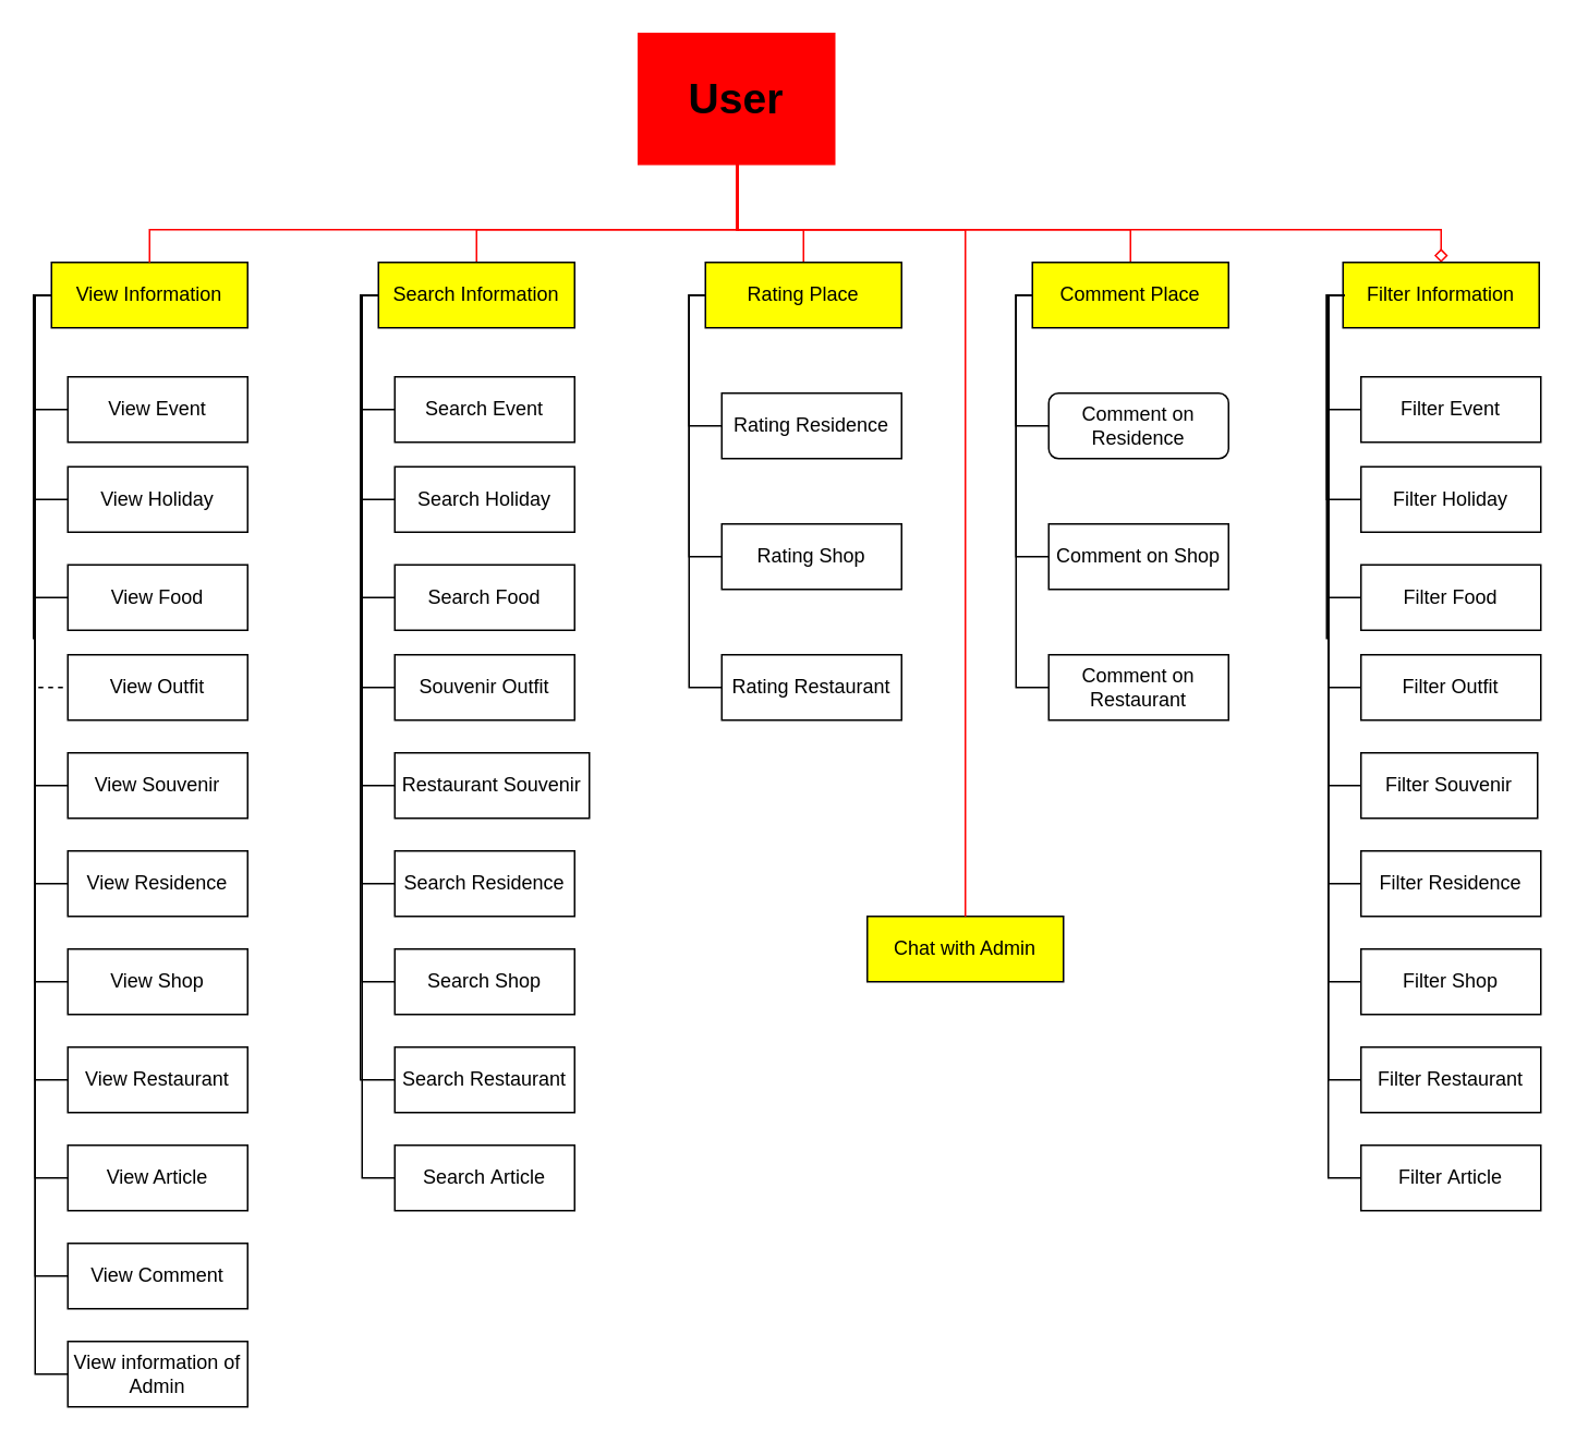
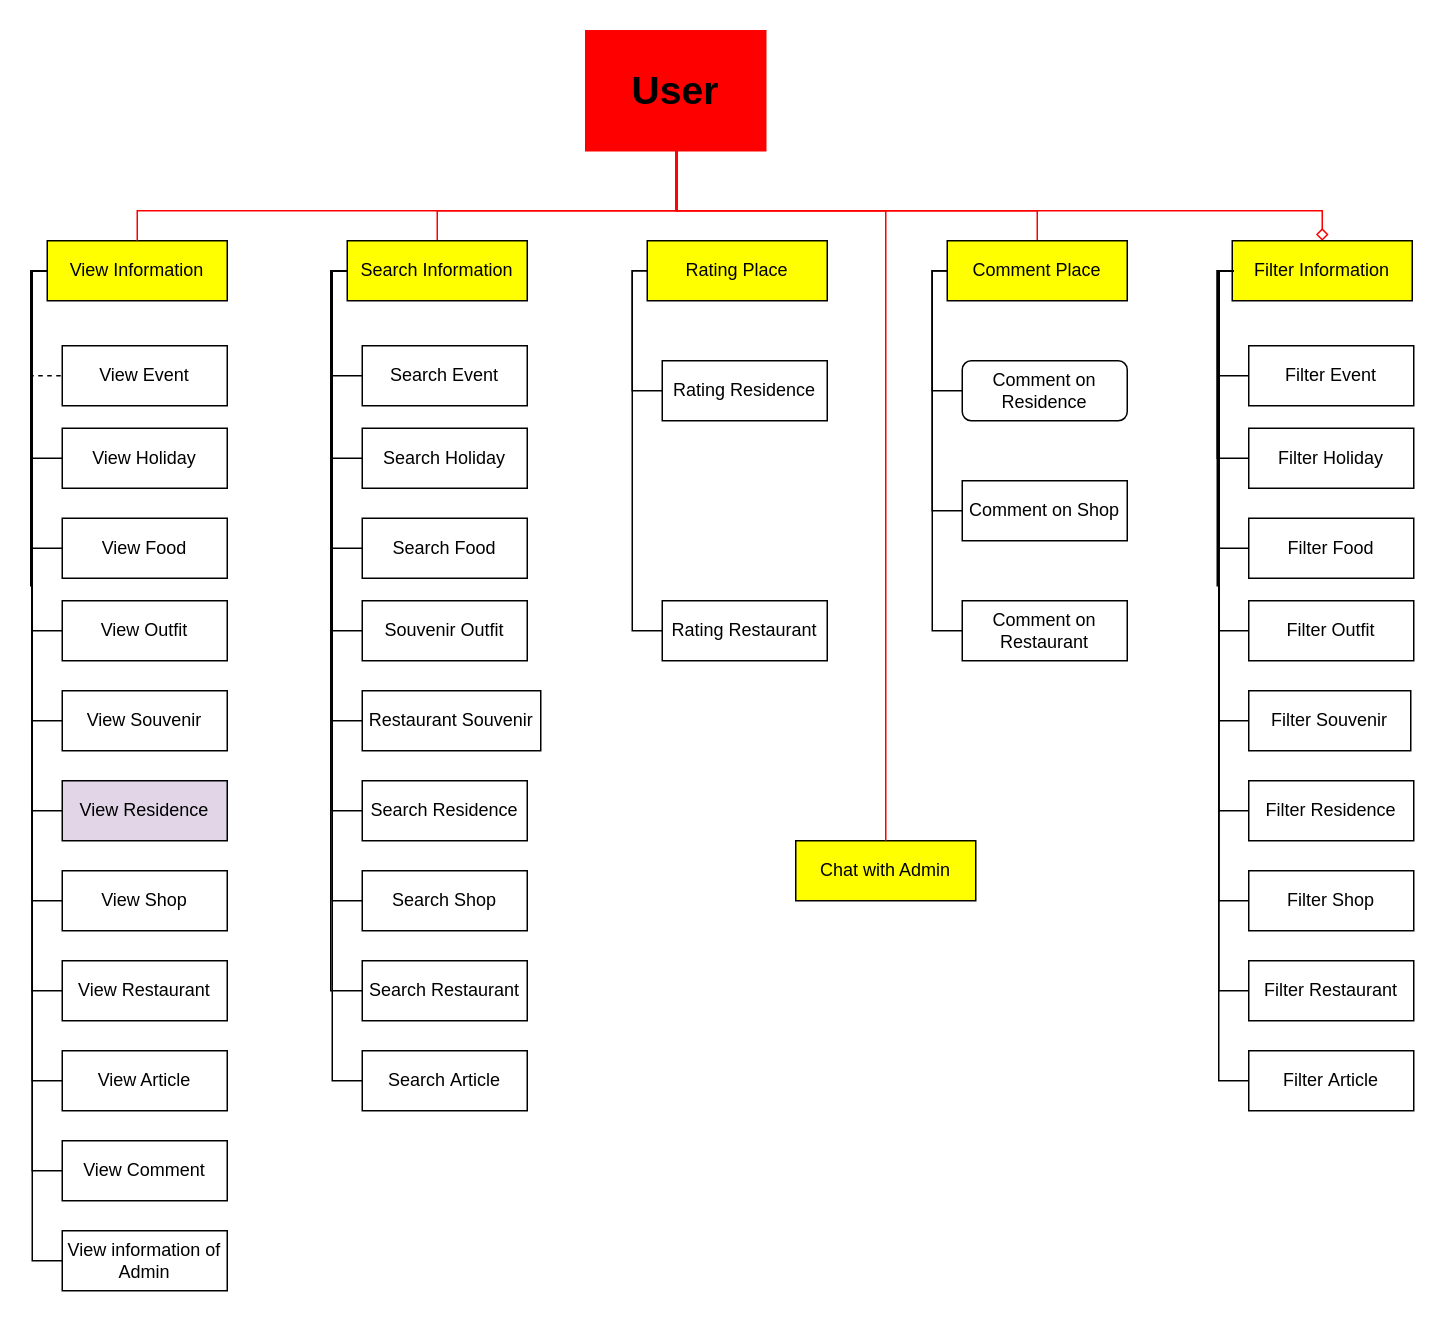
- <mxCell id="16" style="edgeStyle=orthogonalEdgeStyle;rounded=0;orthogonalLoop=1;jettySize=auto;html=1;entryX=0.5;entryY=0;entryDx=0;entryDy=0;endArrow=none;endFill=0;strokeColor=#FF0000;endSize=6;jumpSize=6;" parent="1" source="19" target="27" edge="1"><mxGeometry relative="1" as="geometry"><Array as="points"><mxPoint x="450" y="140" /><mxPoint x="491" y="140" /></Array></mxGeometry></mxCell>
- <mxCell id="3" style="edgeStyle=orthogonalEdgeStyle;rounded=0;orthogonalLoop=1;jettySize=auto;html=1;entryX=0;entryY=0.5;entryDx=0;entryDy=0;endArrow=none;endFill=0;" parent="1" source="13" target="2" edge="1"><mxGeometry relative="1" as="geometry"><Array as="points"><mxPoint x="21" y="180" /><mxPoint x="21" y="250" /></Array></mxGeometry></mxCell>
+ <mxCell id="3" style="edgeStyle=orthogonalEdgeStyle;rounded=0;orthogonalLoop=1;jettySize=auto;html=1;entryX=0;entryY=0.5;entryDx=0;entryDy=0;endArrow=none;endFill=0;dashed=1;" parent="1" source="13" target="2" edge="1"><mxGeometry relative="1" as="geometry"><Array as="points"><mxPoint x="21" y="180" /><mxPoint x="21" y="250" /></Array></mxGeometry></mxCell>
- <mxCell id="25" style="edgeStyle=orthogonalEdgeStyle;rounded=0;orthogonalLoop=1;jettySize=auto;html=1;entryX=0;entryY=0.5;entryDx=0;entryDy=0;endArrow=none;endFill=0;" parent="1" source="27" target="28" edge="1"><mxGeometry relative="1" as="geometry"><Array as="points"><mxPoint x="421" y="180" /><mxPoint x="421" y="340" /></Array></mxGeometry></mxCell>
- <mxCell id="28" value="Rating Shop" style="rounded=0;whiteSpace=wrap;html=1;" parent="1" vertex="1"><mxGeometry x="441" y="320" width="110" height="40" as="geometry" /></mxCell>
- <mxCell id="5" style="edgeStyle=orthogonalEdgeStyle;rounded=0;orthogonalLoop=1;jettySize=auto;html=1;entryX=0;entryY=0.5;entryDx=0;entryDy=0;endArrow=none;endFill=0;dashed=1;" parent="1" source="13" target="21" edge="1"><mxGeometry relative="1" as="geometry"><Array as="points"><mxPoint x="21" y="180" /><mxPoint x="21" y="420" /></Array></mxGeometry></mxCell>
+ <mxCell id="5" style="edgeStyle=orthogonalEdgeStyle;rounded=0;orthogonalLoop=1;jettySize=auto;html=1;entryX=0;entryY=0.5;entryDx=0;entryDy=0;endArrow=none;endFill=0;" parent="1" source="13" target="21" edge="1"><mxGeometry relative="1" as="geometry"><Array as="points"><mxPoint x="21" y="180" /><mxPoint x="21" y="420" /></Array></mxGeometry></mxCell>
- <mxCell id="44" value="View Residence" style="rounded=0;whiteSpace=wrap;html=1;" parent="1" vertex="1"><mxGeometry x="41" y="520" width="110" height="40" as="geometry" /></mxCell>
+ <mxCell id="44" value="View Residence" style="rounded=0;whiteSpace=wrap;html=1;fillColor=#e1d5e7;" parent="1" vertex="1"><mxGeometry x="41" y="520" width="110" height="40" as="geometry" /></mxCell>
